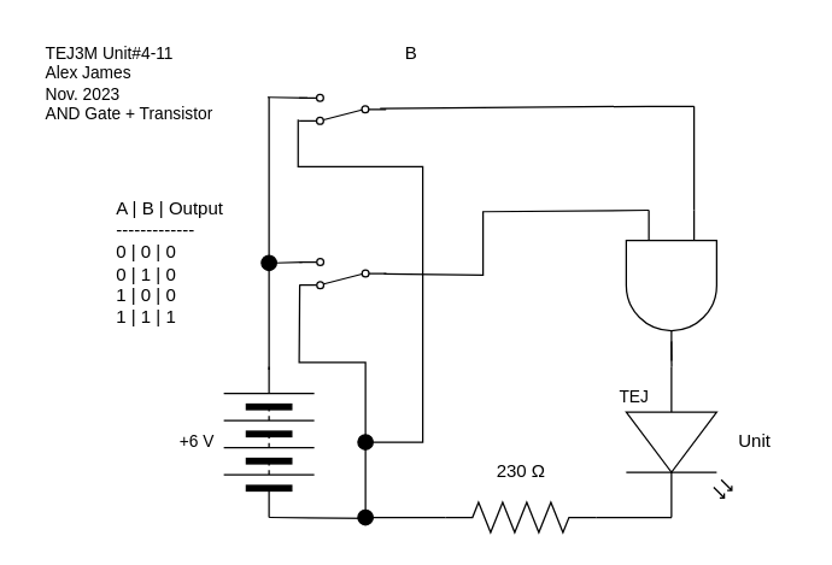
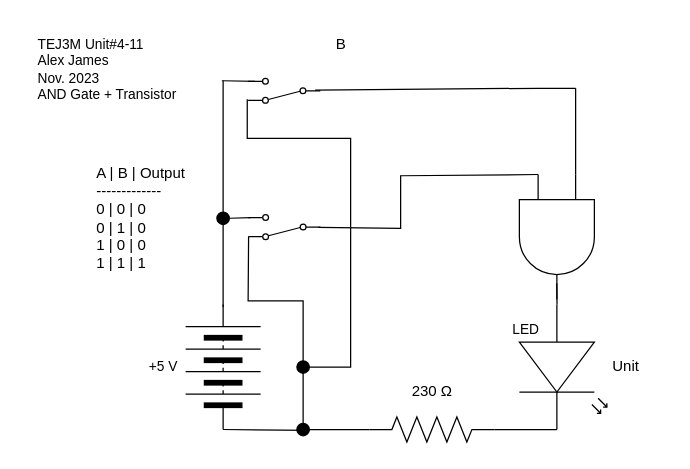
- <mxCell id="10" value="TEJ" style="text;html=1;align=center;verticalAlign=middle;resizable=0;points=[];autosize=1;strokeColor=none;fillColor=none;fontSize=11;fontFamily=Helvetica;fontColor=default;" parent="1" vertex="1"><mxGeometry x="400" y="248" width="40" height="30" as="geometry" /></mxCell>
+ <mxCell id="10" value="LED" style="text;html=1;align=center;verticalAlign=middle;resizable=0;points=[];autosize=1;strokeColor=none;fillColor=none;fontSize=11;fontFamily=Helvetica;fontColor=default;" parent="1" vertex="1"><mxGeometry x="400" y="248" width="40" height="30" as="geometry" /></mxCell>
- <mxCell id="9" value="+6 V" style="text;html=1;align=center;verticalAlign=middle;resizable=0;points=[];autosize=1;strokeColor=none;fillColor=none;fontSize=11;fontFamily=Helvetica;fontColor=default;" parent="1" vertex="1"><mxGeometry x="105" y="278" width="50" height="30" as="geometry" /></mxCell>
+ <mxCell id="9" value="+5 V" style="text;html=1;align=center;verticalAlign=middle;resizable=0;points=[];autosize=1;strokeColor=none;fillColor=none;fontSize=11;fontFamily=Helvetica;fontColor=default;" parent="1" vertex="1"><mxGeometry x="105" y="278" width="50" height="30" as="geometry" /></mxCell>
